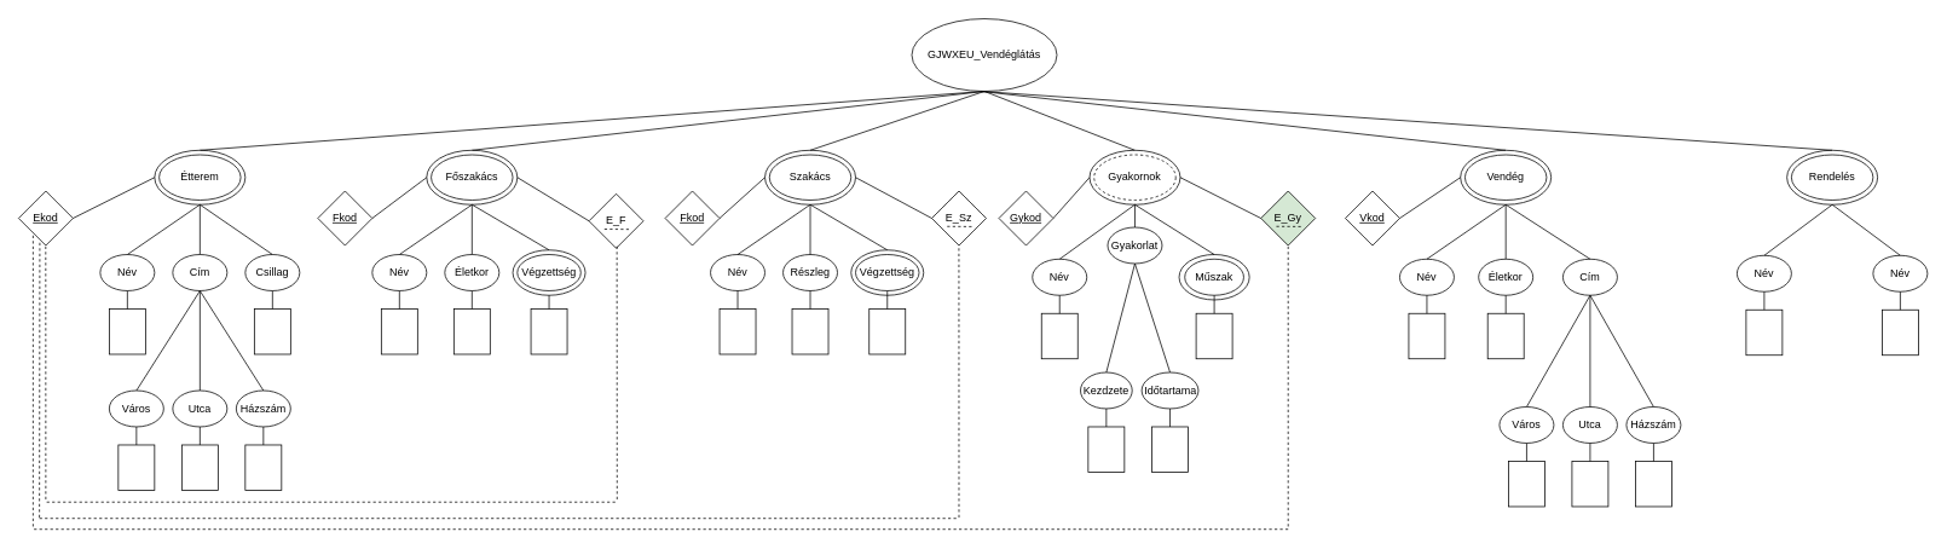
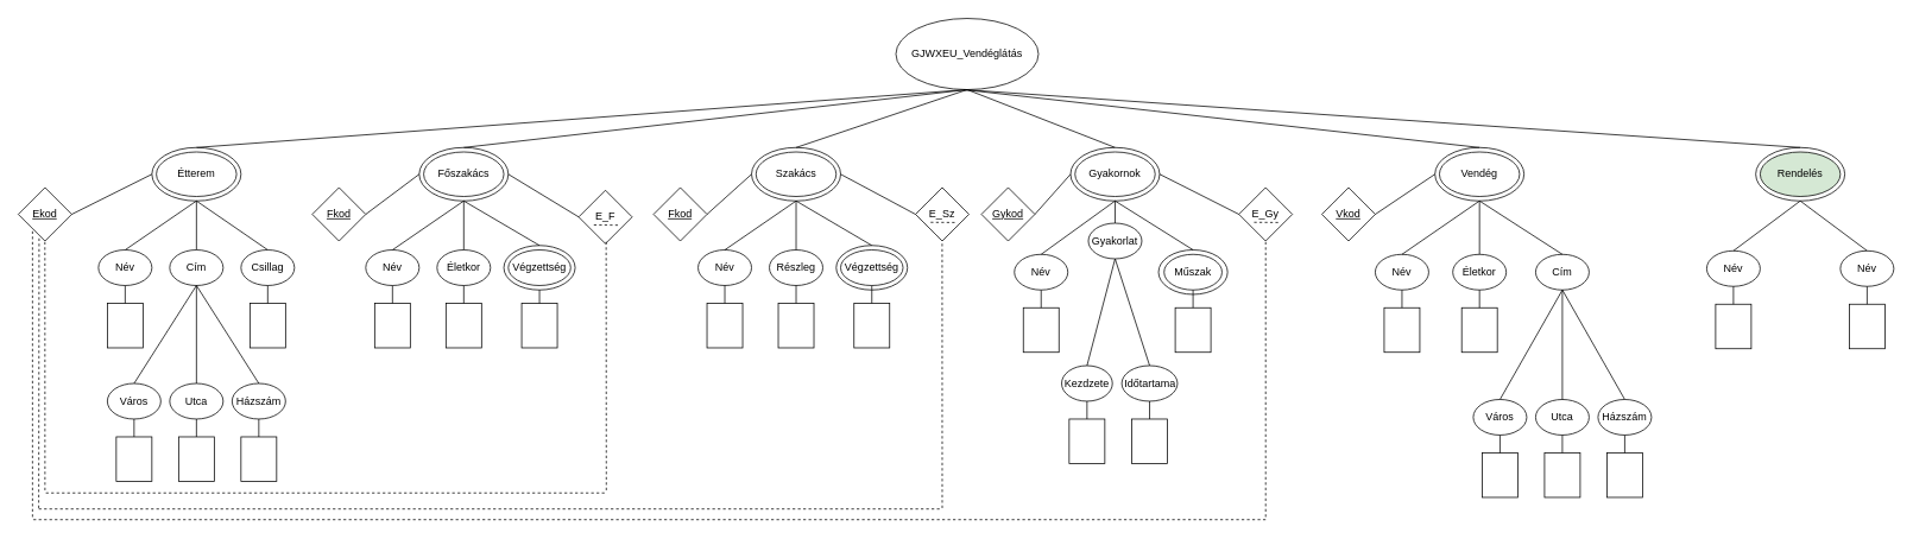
- <mxCell id="6" value="Gyakornok" style="ellipse;whiteSpace=wrap;html=1;dashed=1;" parent="1" vertex="1"><mxGeometry x="1206" y="170" width="90" height="50" as="geometry" /></mxCell>
+ <mxCell id="6" value="Gyakornok" style="ellipse;whiteSpace=wrap;html=1;" parent="1" vertex="1"><mxGeometry x="1206" y="170" width="90" height="50" as="geometry" /></mxCell>
- <mxCell id="8" value="Rendelés" style="ellipse;whiteSpace=wrap;html=1;" parent="1" vertex="1"><mxGeometry x="1975" y="170" width="90" height="50" as="geometry" /></mxCell>
+ <mxCell id="8" value="Rendelés" style="ellipse;whiteSpace=wrap;html=1;fillColor=#d5e8d4;" parent="1" vertex="1"><mxGeometry x="1975" y="170" width="90" height="50" as="geometry" /></mxCell>
- <mxCell id="102" value="E_Gy" style="rhombus;whiteSpace=wrap;html=1;fillColor=#d5e8d4;" parent="1" vertex="1"><mxGeometry x="1390" y="210" width="60" height="60" as="geometry" /></mxCell>
+ <mxCell id="102" value="E_Gy" style="rhombus;whiteSpace=wrap;html=1;" parent="1" vertex="1"><mxGeometry x="1390" y="210" width="60" height="60" as="geometry" /></mxCell>
